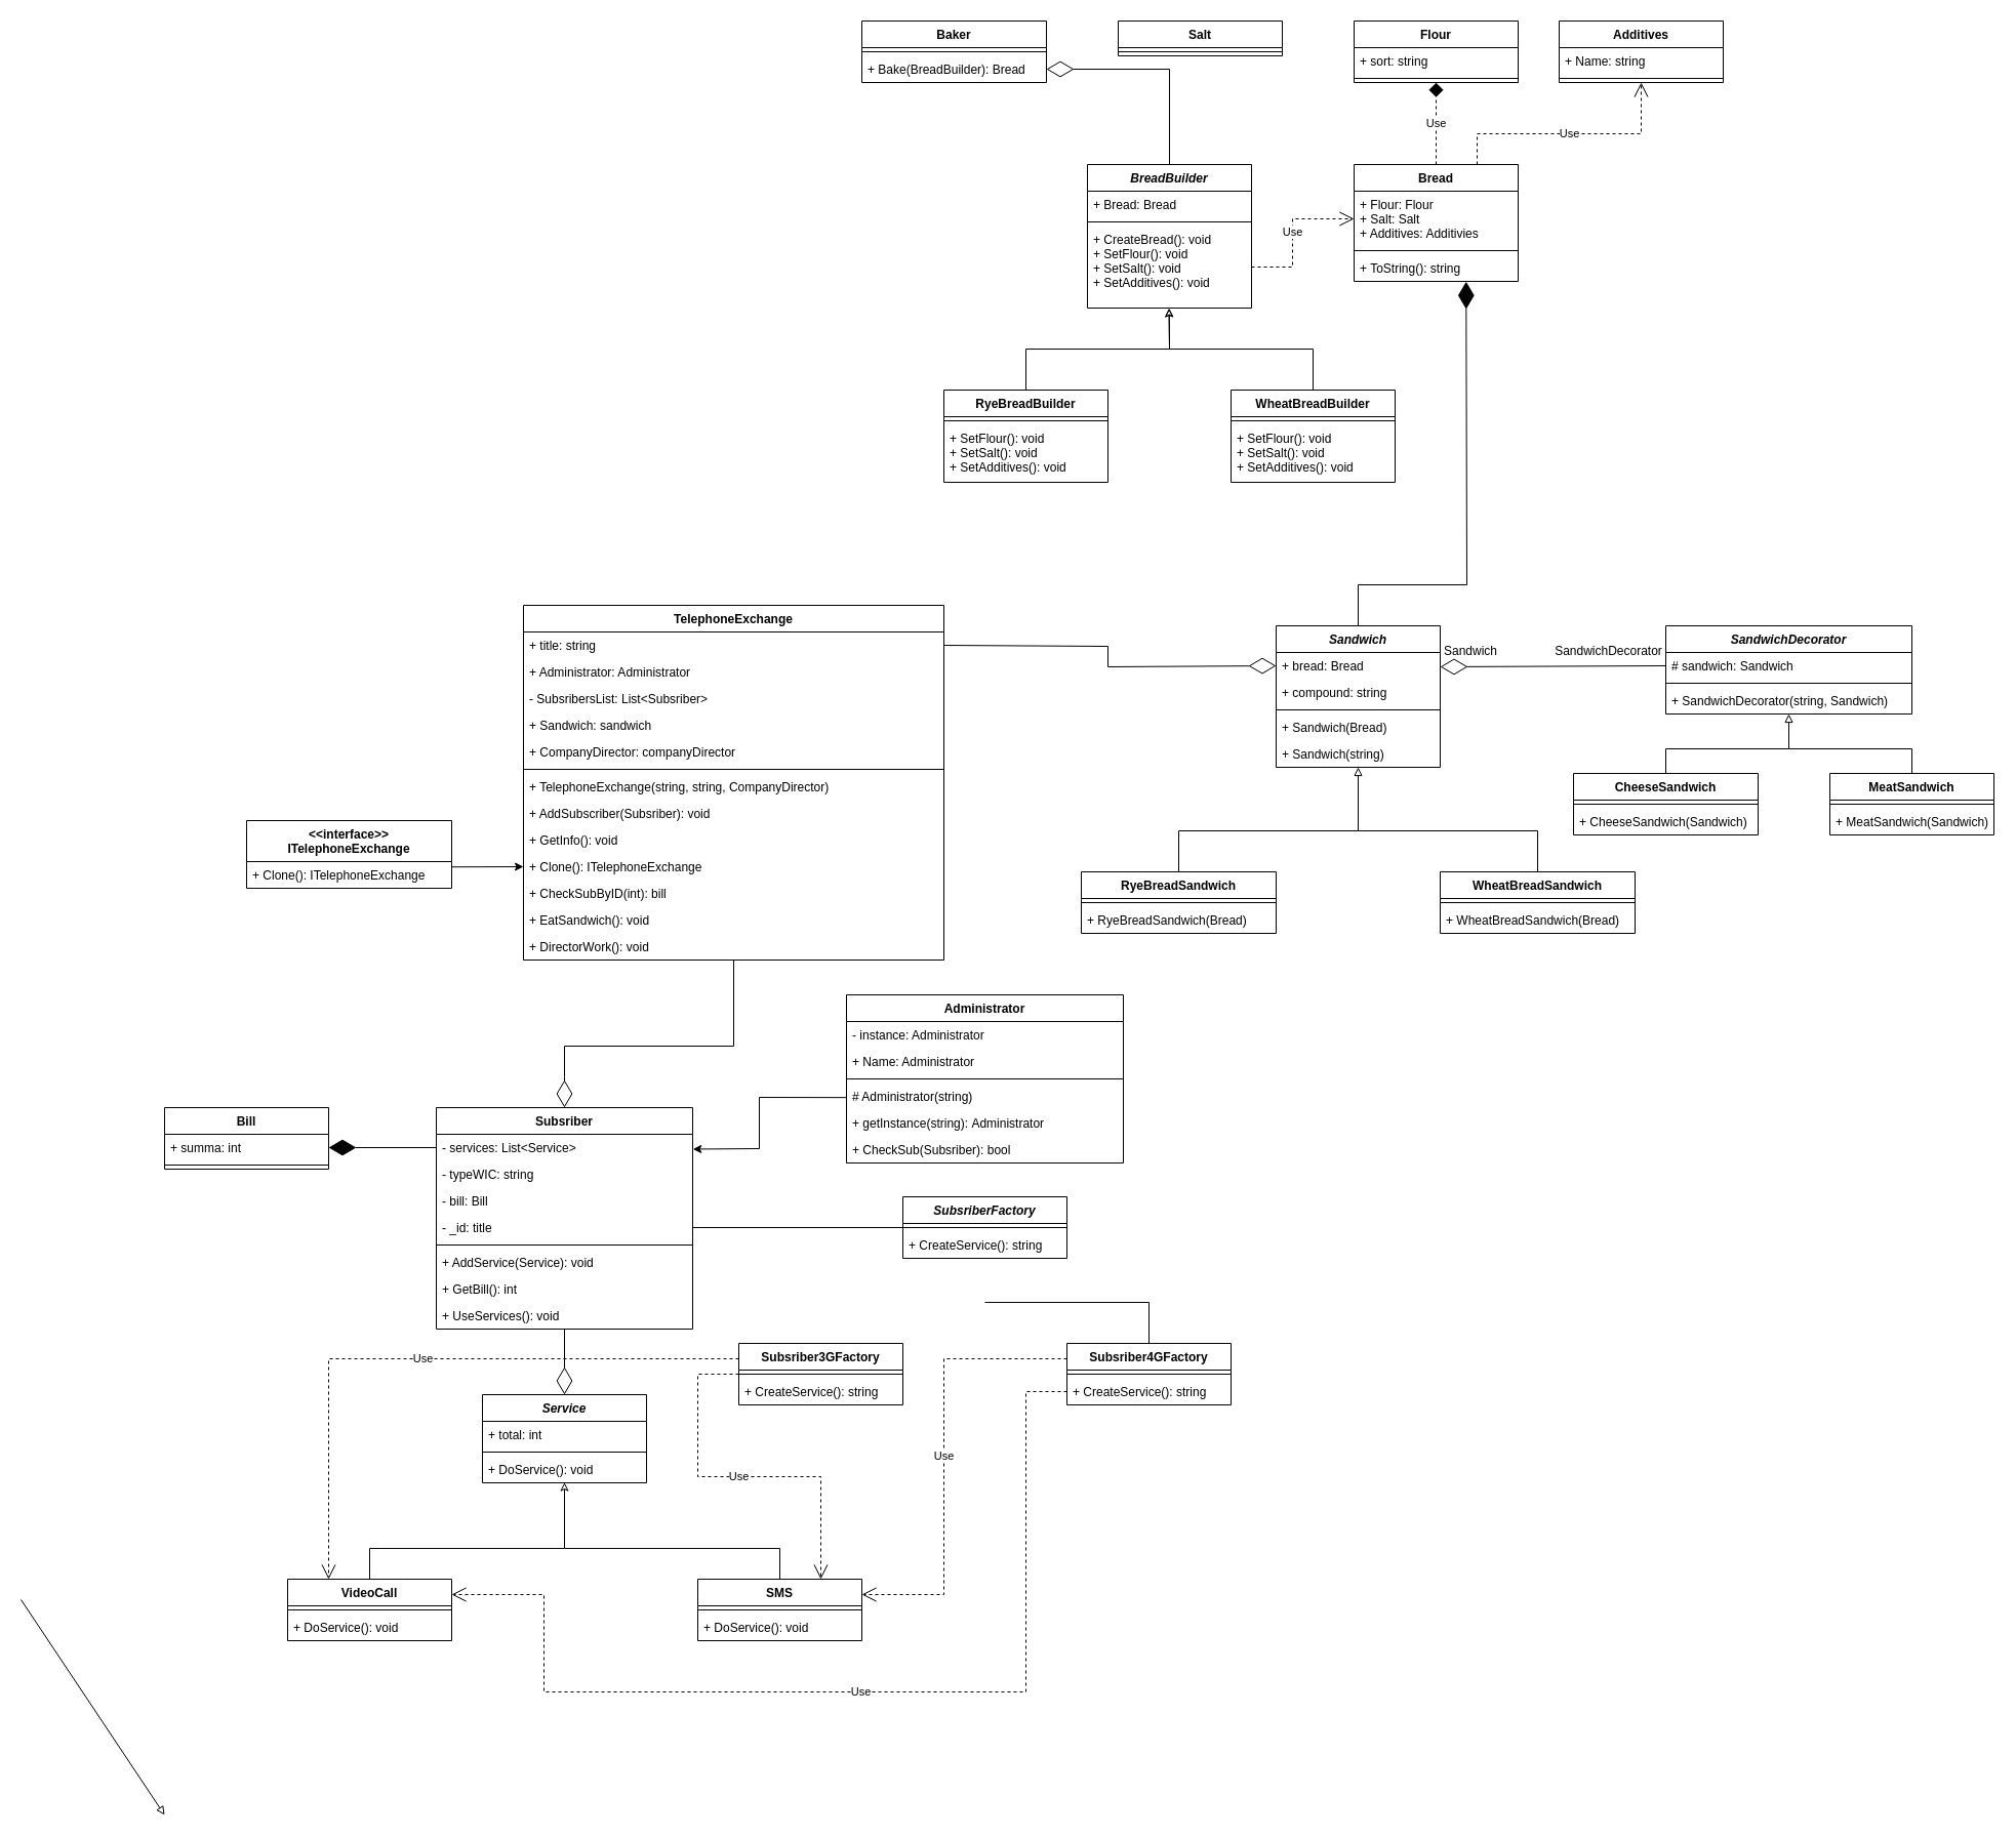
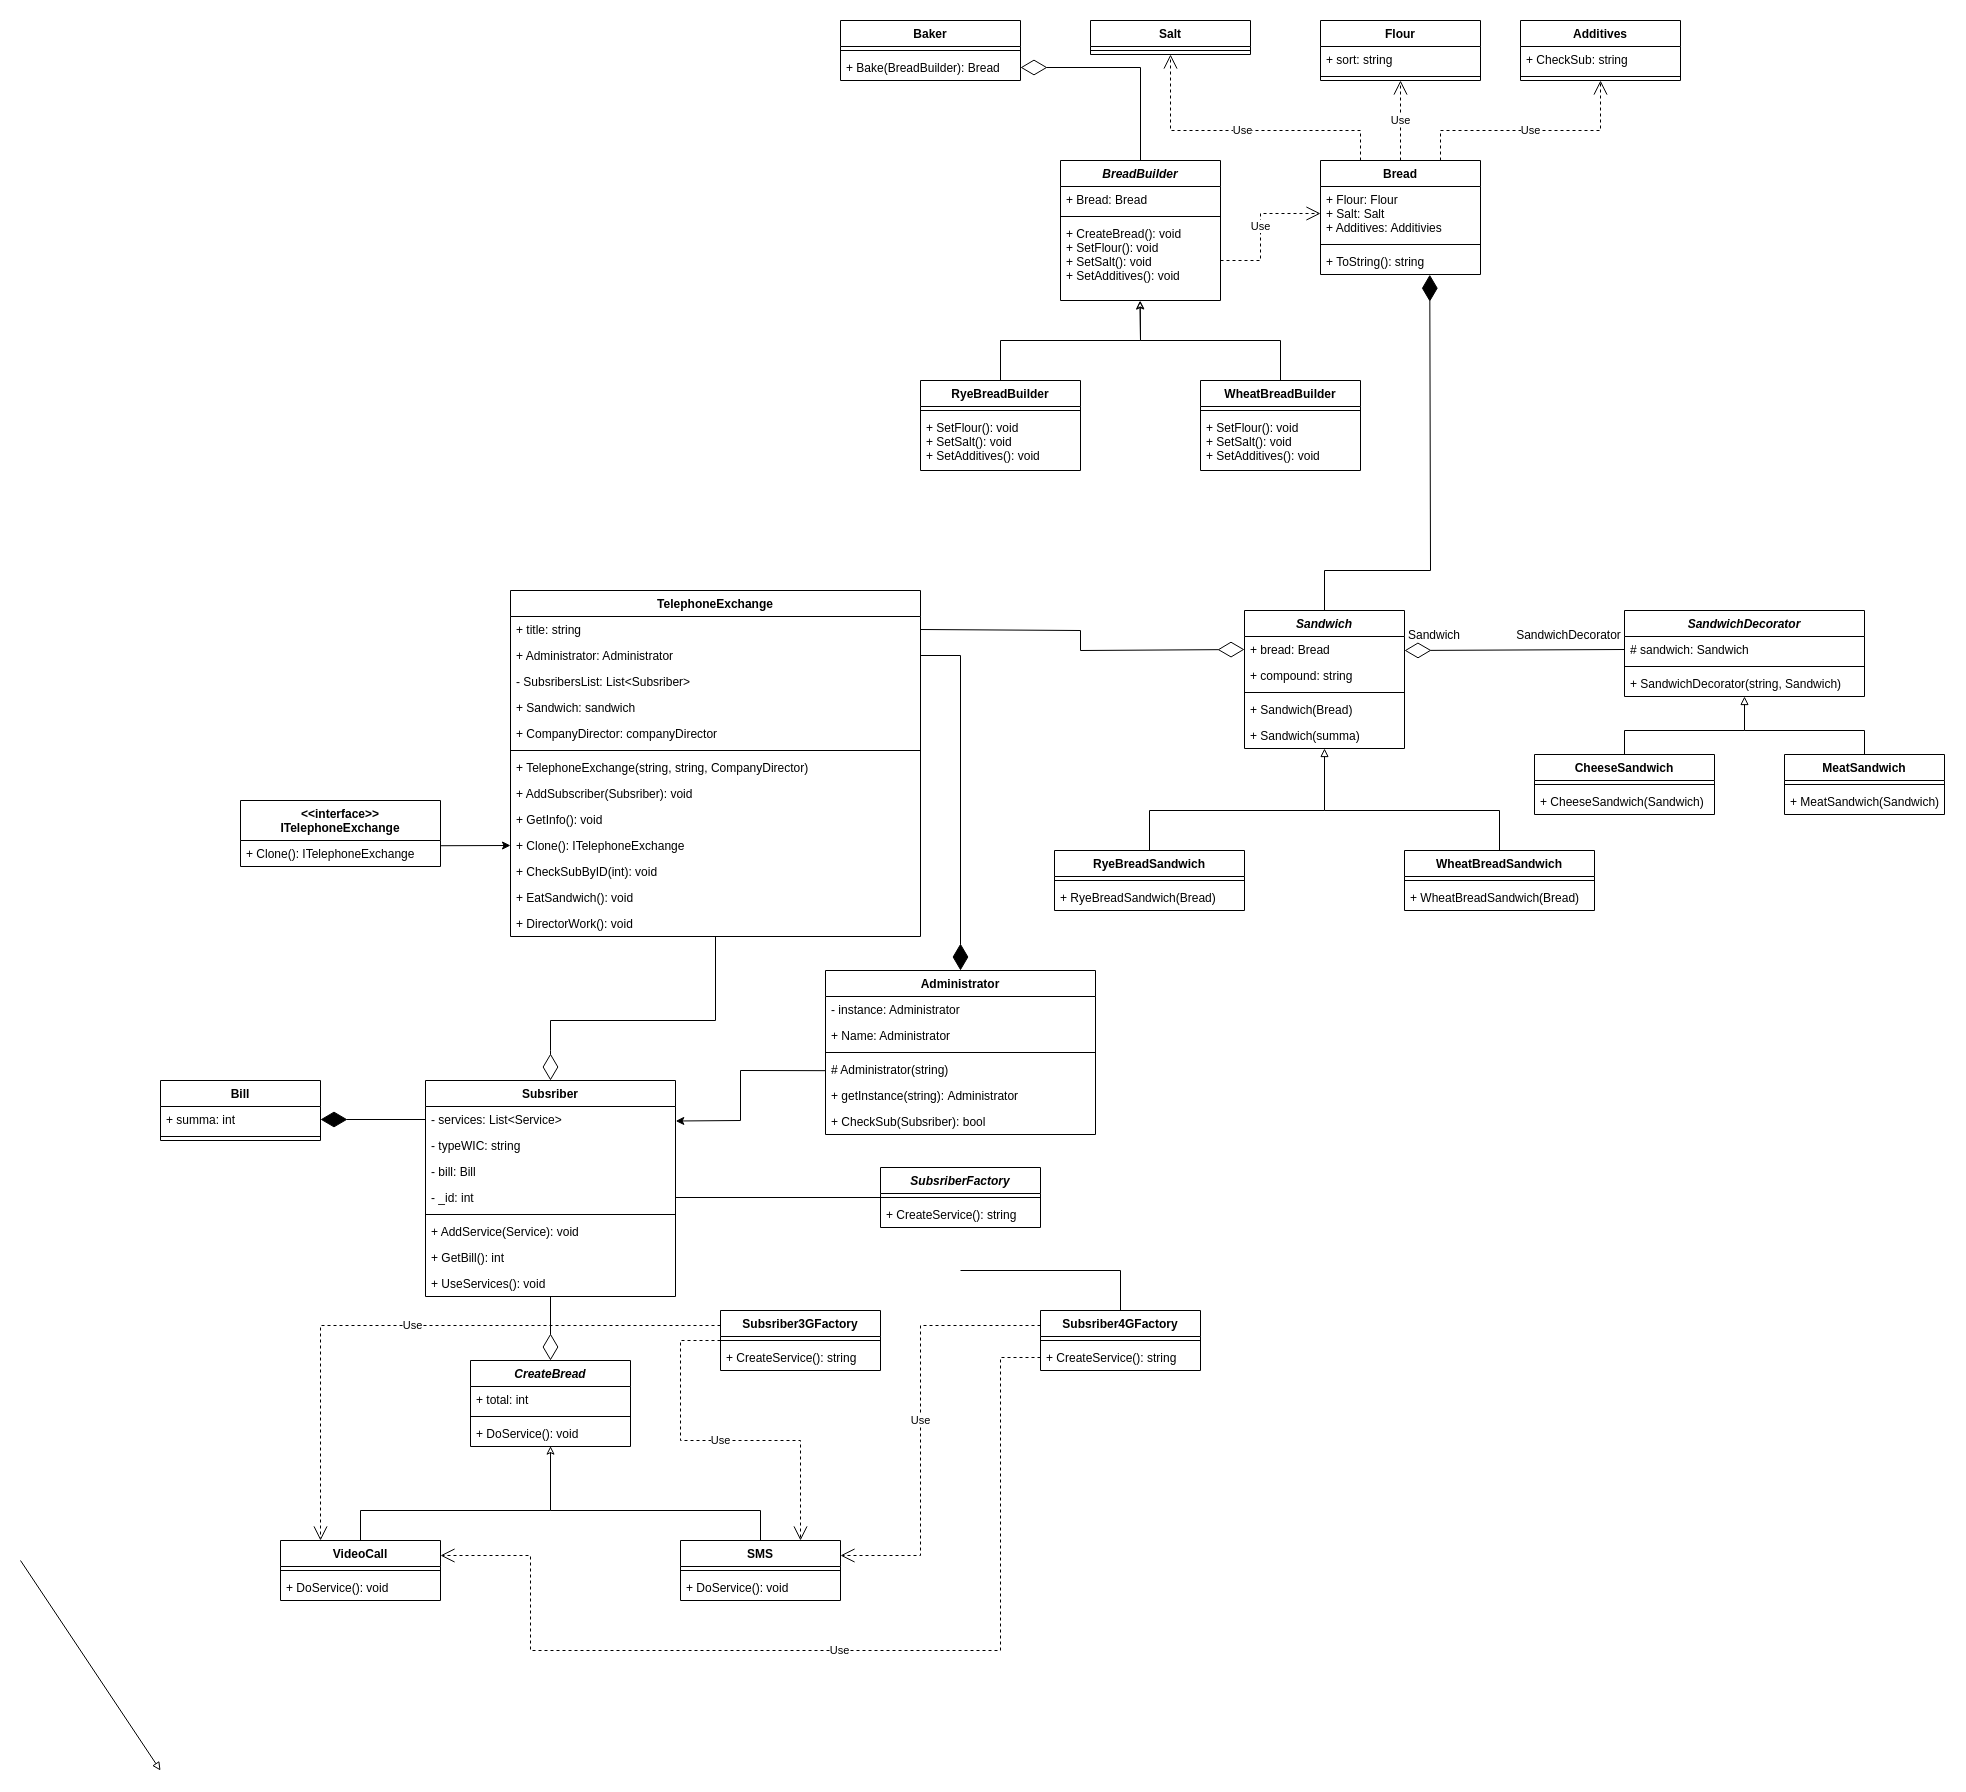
- <mxCell id="96" value="+ Name: string" style="text;strokeColor=none;fillColor=none;align=left;verticalAlign=top;spacingLeft=4;spacingRight=4;overflow=hidden;rotatable=0;points=[[0,0.5],[1,0.5]];portConstraint=eastwest;" parent="95" vertex="1"><mxGeometry y="26" width="160" height="26" as="geometry" /></mxCell>
+ <mxCell id="96" value="+ CheckSub: string" style="text;strokeColor=none;fillColor=none;align=left;verticalAlign=top;spacingLeft=4;spacingRight=4;overflow=hidden;rotatable=0;points=[[0,0.5],[1,0.5]];portConstraint=eastwest;" parent="95" vertex="1"><mxGeometry y="26" width="160" height="26" as="geometry" /></mxCell>
- <mxCell id="94" value="Use" style="endArrow=diamond;endSize=12;dashed=1;html=1;rounded=0;exitX=0.5;exitY=0;exitDx=0;exitDy=0;entryX=0.5;entryY=1;entryDx=0;entryDy=0;" parent="1" source="74" target="69" edge="1"><mxGeometry width="160" relative="1" as="geometry"><mxPoint x="1330" y="271" as="sourcePoint" /><mxPoint x="1250" y="88.5" as="targetPoint" /></mxGeometry></mxCell>
+ <mxCell id="94" value="Use" style="endArrow=open;endSize=12;dashed=1;html=1;rounded=0;exitX=0.5;exitY=0;exitDx=0;exitDy=0;entryX=0.5;entryY=1;entryDx=0;entryDy=0;" parent="1" source="74" target="69" edge="1"><mxGeometry width="160" relative="1" as="geometry"><mxPoint x="1330" y="271" as="sourcePoint" /><mxPoint x="1250" y="88.5" as="targetPoint" /></mxGeometry></mxCell>
+ <mxCell id="93" value="Use" style="endArrow=open;endSize=12;dashed=1;html=1;rounded=0;entryX=0.5;entryY=1;entryDx=0;entryDy=0;exitX=0.25;exitY=0;exitDx=0;exitDy=0;" parent="1" source="74" target="72" edge="1"><mxGeometry width="160" relative="1" as="geometry"><mxPoint x="1300" y="300" as="sourcePoint" /><mxPoint x="1460" y="300" as="targetPoint" /><Array as="points"><mxPoint x="1360" y="130" /><mxPoint x="1170" y="130" /></Array></mxGeometry></mxCell>
- <mxCell id="106" value="+ Sandwich(string)" style="text;strokeColor=none;fillColor=none;align=left;verticalAlign=top;spacingLeft=4;spacingRight=4;overflow=hidden;rotatable=0;points=[[0,0.5],[1,0.5]];portConstraint=eastwest;" vertex="1" parent="101"><mxGeometry y="112" width="160" height="26" as="geometry" /></mxCell>
+ <mxCell id="106" value="+ Sandwich(summa)" style="text;strokeColor=none;fillColor=none;align=left;verticalAlign=top;spacingLeft=4;spacingRight=4;overflow=hidden;rotatable=0;points=[[0,0.5],[1,0.5]];portConstraint=eastwest;" vertex="1" parent="101"><mxGeometry y="112" width="160" height="26" as="geometry" /></mxCell>
+ <mxCell id="67" value="" style="endArrow=diamondThin;endFill=1;endSize=24;html=1;rounded=0;sourcePerimeterSpacing=0;targetPerimeterSpacing=0;entryX=0.5;entryY=0;entryDx=0;entryDy=0;exitX=1;exitY=0.5;exitDx=0;exitDy=0;" parent="1" source="4" target="16" edge="1"><mxGeometry width="160" relative="1" as="geometry"><mxPoint x="1075.556" y="540" as="sourcePoint" /><mxPoint x="830" y="1010" as="targetPoint" /><Array as="points"><mxPoint x="960" y="655" /></Array></mxGeometry></mxCell>
- <mxCell id="13" value="+ CheckSubByID(int): bill" style="text;strokeColor=none;fillColor=none;align=left;verticalAlign=top;spacingLeft=4;spacingRight=4;overflow=hidden;rotatable=0;points=[[0,0.5],[1,0.5]];portConstraint=eastwest;" vertex="1" parent="2"><mxGeometry y="268" width="410" height="26" as="geometry" /></mxCell>
+ <mxCell id="13" value="+ CheckSubByID(int): void" style="text;strokeColor=none;fillColor=none;align=left;verticalAlign=top;spacingLeft=4;spacingRight=4;overflow=hidden;rotatable=0;points=[[0,0.5],[1,0.5]];portConstraint=eastwest;" vertex="1" parent="2"><mxGeometry y="268" width="410" height="26" as="geometry" /></mxCell>
- <mxCell id="51" value="- _id: title" style="text;strokeColor=none;fillColor=none;align=left;verticalAlign=top;spacingLeft=4;spacingRight=4;overflow=hidden;rotatable=0;points=[[0,0.5],[1,0.5]];portConstraint=eastwest;" parent="47" vertex="1"><mxGeometry y="104" width="250" height="26" as="geometry" /></mxCell>
+ <mxCell id="51" value="- _id: int" style="text;strokeColor=none;fillColor=none;align=left;verticalAlign=top;spacingLeft=4;spacingRight=4;overflow=hidden;rotatable=0;points=[[0,0.5],[1,0.5]];portConstraint=eastwest;" parent="47" vertex="1"><mxGeometry y="104" width="250" height="26" as="geometry" /></mxCell>
- <mxCell id="43" value="Service" style="swimlane;fontStyle=3;align=center;verticalAlign=top;childLayout=stackLayout;horizontal=1;startSize=26;horizontalStack=0;resizeParent=1;resizeParentMax=0;resizeLast=0;collapsible=1;marginBottom=0;" parent="1" vertex="1"><mxGeometry x="470" y="1360" width="160" height="86" as="geometry" /></mxCell>
+ <mxCell id="43" value="CreateBread" style="swimlane;fontStyle=3;align=center;verticalAlign=top;childLayout=stackLayout;horizontal=1;startSize=26;horizontalStack=0;resizeParent=1;resizeParentMax=0;resizeLast=0;collapsible=1;marginBottom=0;" parent="1" vertex="1"><mxGeometry x="470" y="1360" width="160" height="86" as="geometry" /></mxCell>
